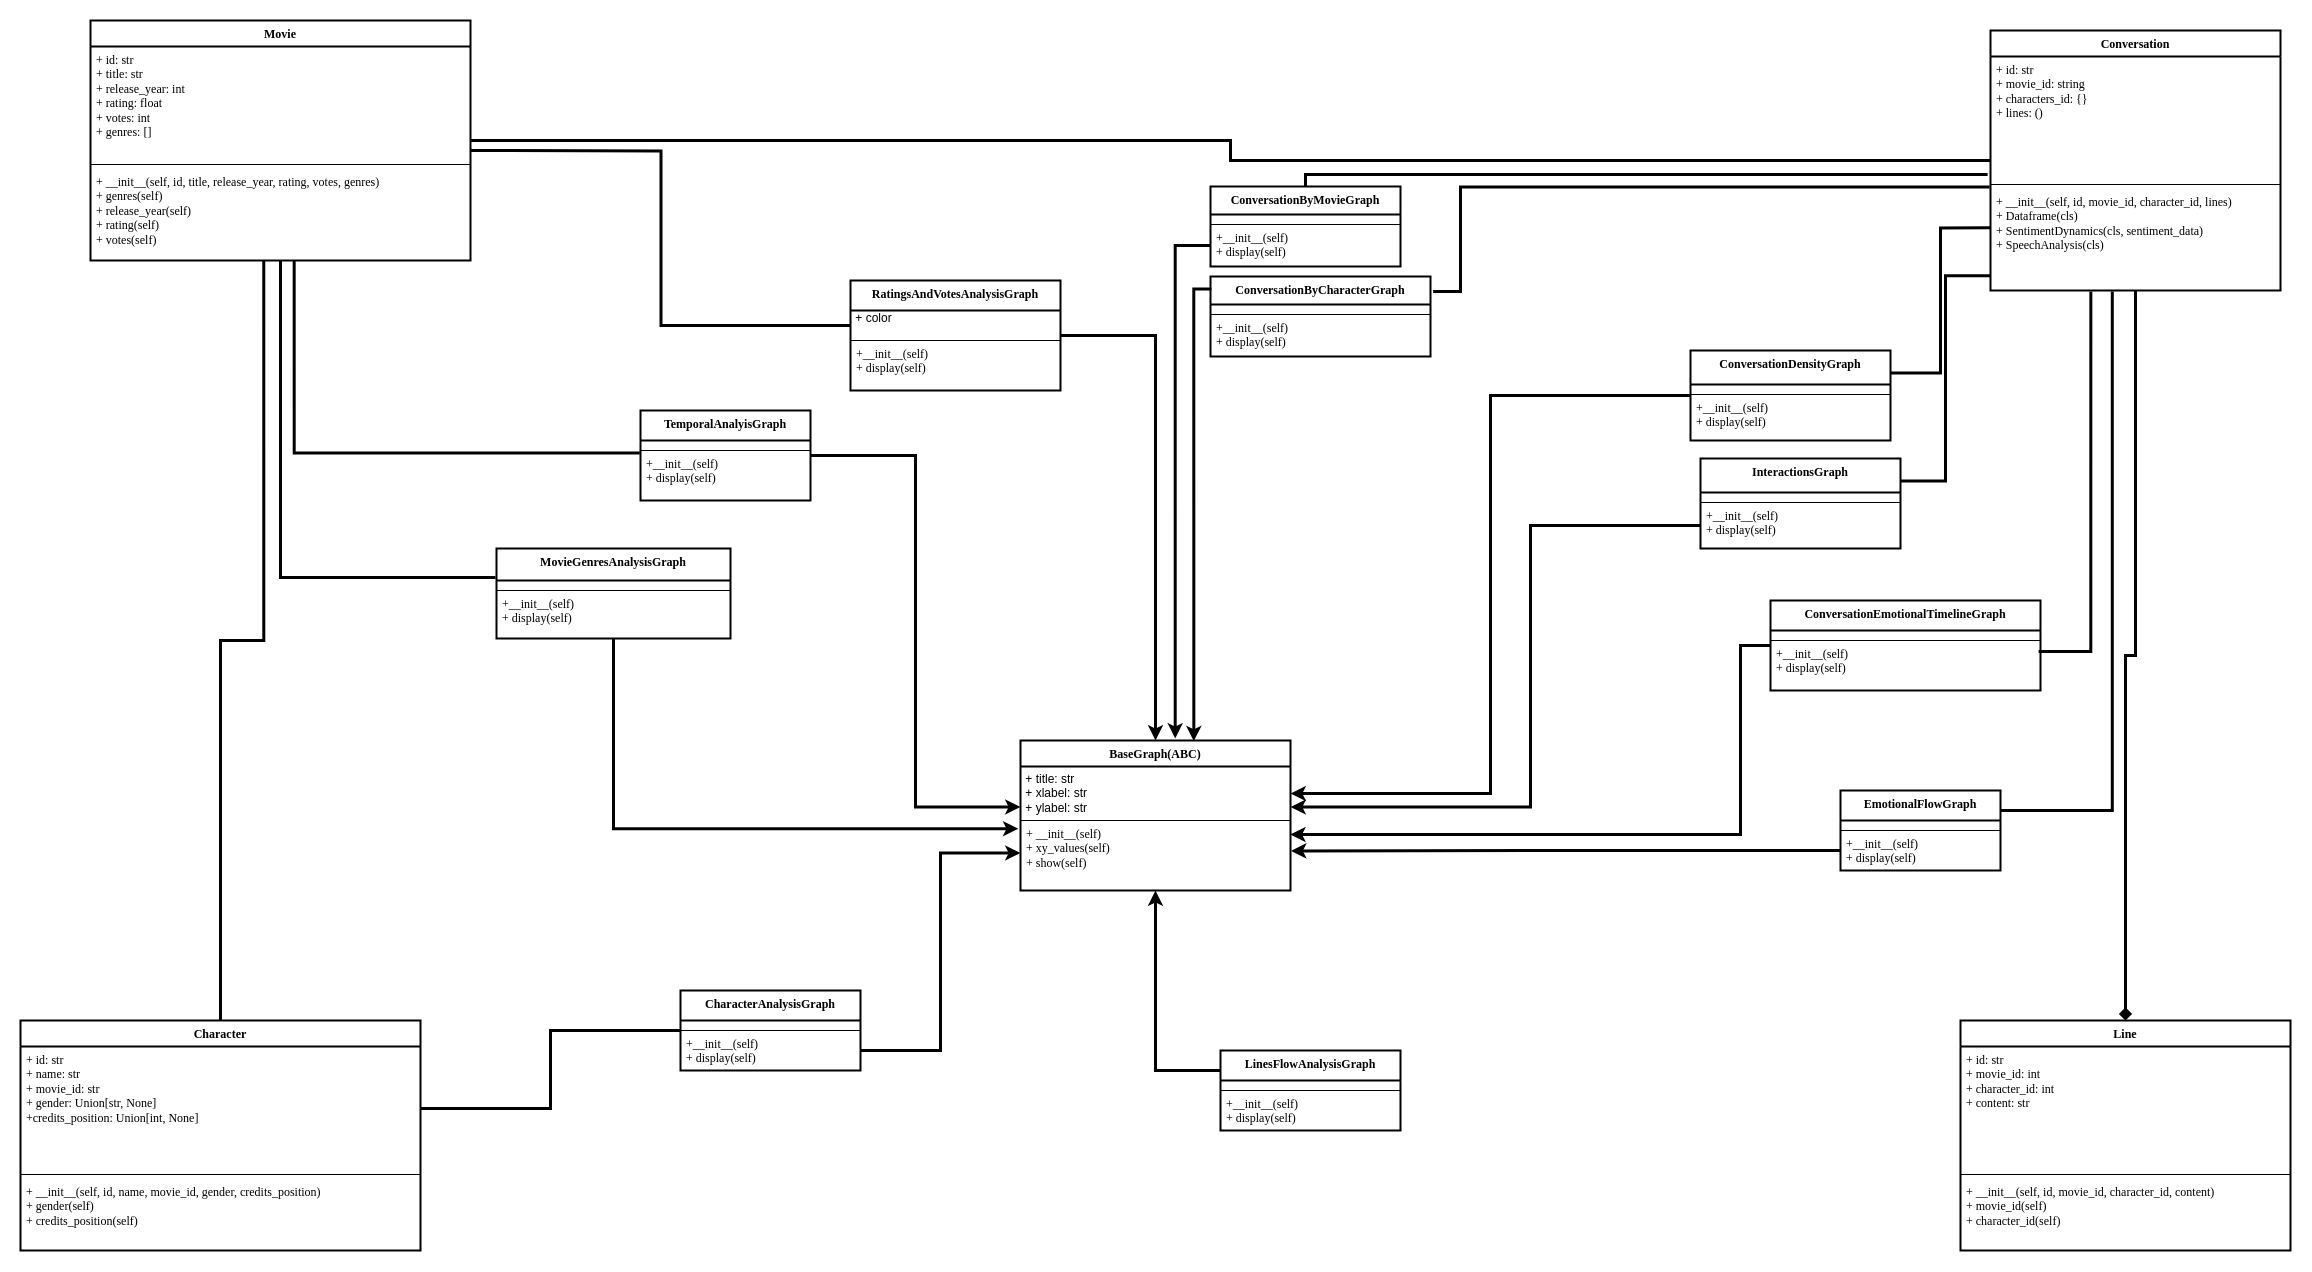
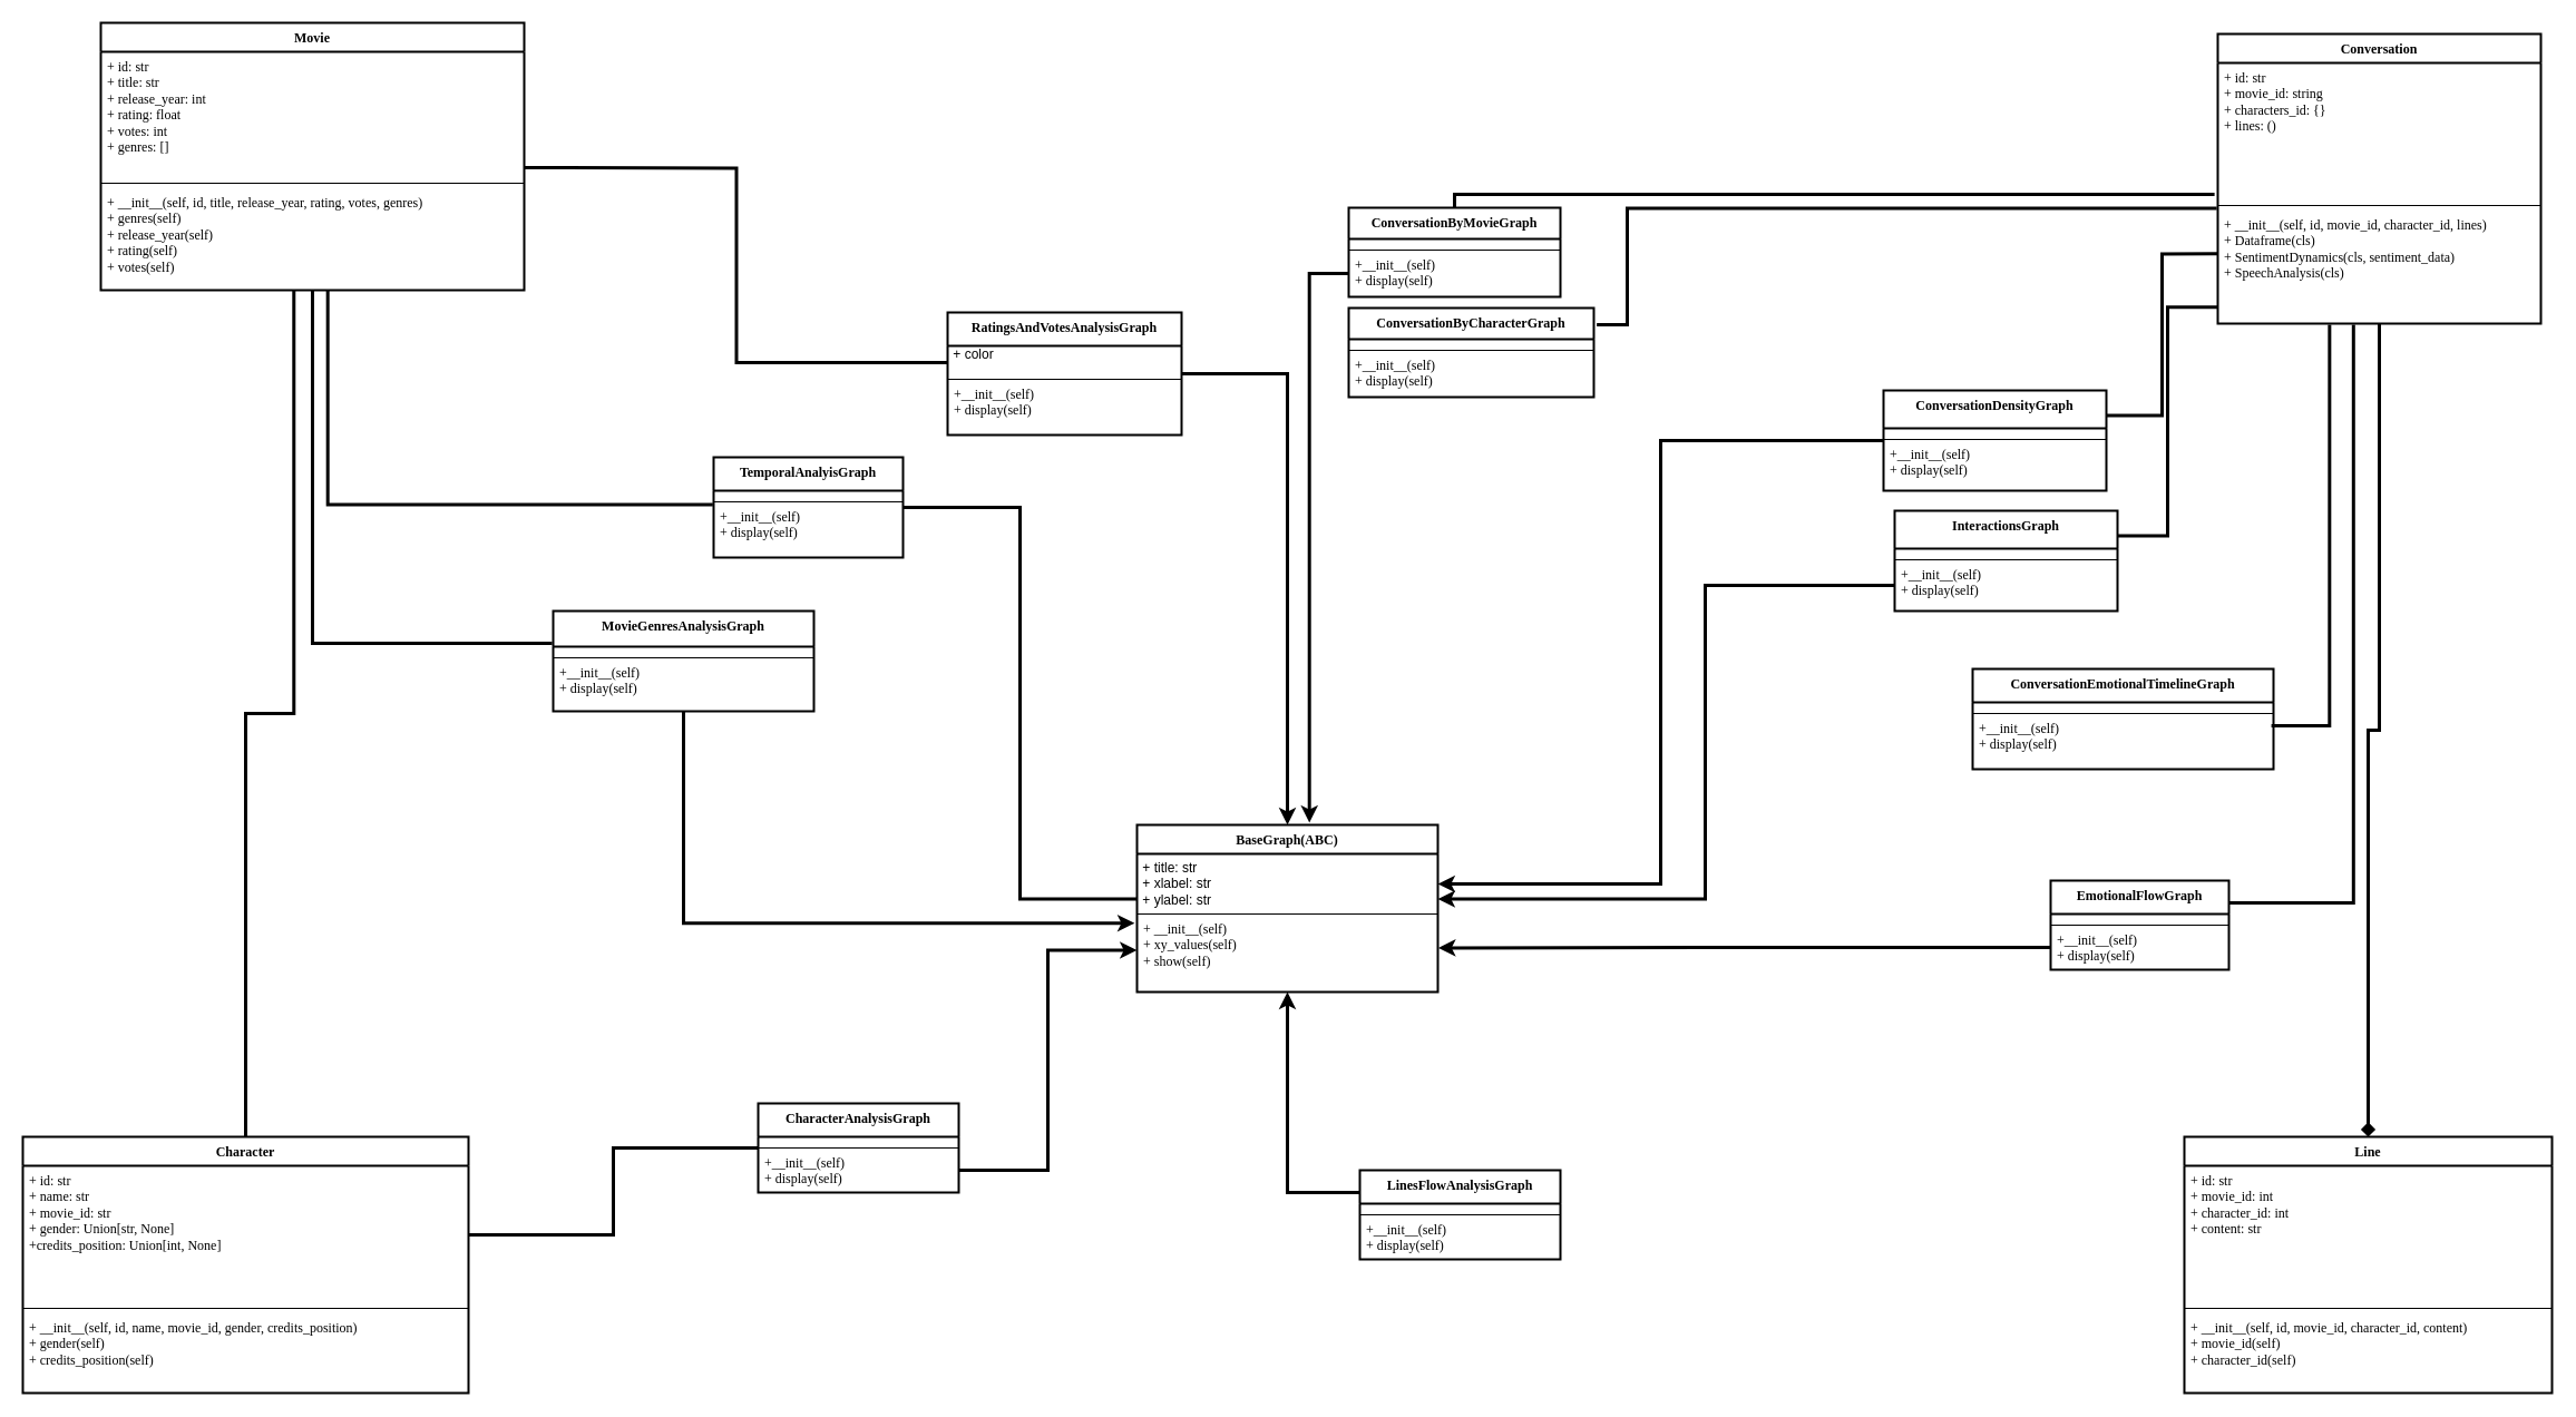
- <mxCell id="2" style="edgeStyle=orthogonalEdgeStyle;rounded=0;orthogonalLoop=1;jettySize=auto;html=1;endArrow=none;endFill=0;fontFamily=Verdana;strokeWidth=3;" parent="1" source="3" target="8" edge="1"><mxGeometry relative="1" as="geometry" /></mxCell>
- <mxCell id="71" value="" style="endArrow=classic;html=1;rounded=0;strokeWidth=3;edgeStyle=orthogonalEdgeStyle;exitX=0.004;exitY=0.156;exitDx=0;exitDy=0;entryX=0.642;entryY=0.004;entryDx=0;entryDy=0;entryPerimeter=0;exitPerimeter=0;" edge="1" parent="1" source="68" target="21"><mxGeometry width="50" height="50" relative="1" as="geometry"><mxPoint x="1415" y="441.5" as="sourcePoint" /><mxPoint x="1170" y="818.5" as="targetPoint" /></mxGeometry></mxCell>
- <mxCell id="32" value="" style="endArrow=classic;html=1;rounded=0;strokeWidth=3;edgeStyle=orthogonalEdgeStyle;exitX=1;exitY=0.5;exitDx=0;exitDy=0;entryX=0;entryY=0.75;entryDx=0;entryDy=0;" edge="1" parent="1" source="29" target="22"><mxGeometry width="50" height="50" relative="1" as="geometry"><mxPoint x="1020" y="390" as="sourcePoint" /><mxPoint x="1700" y="420" as="targetPoint" /></mxGeometry></mxCell>
+ <mxCell id="32" value="" style="endArrow=none;html=1;rounded=0;strokeWidth=3;edgeStyle=orthogonalEdgeStyle;exitX=1;exitY=0.5;exitDx=0;exitDy=0;entryX=0;entryY=0.75;entryDx=0;entryDy=0;" edge="1" parent="1" source="29" target="22"><mxGeometry width="50" height="50" relative="1" as="geometry"><mxPoint x="1020" y="390" as="sourcePoint" /><mxPoint x="1700" y="420" as="targetPoint" /></mxGeometry></mxCell>
- <mxCell id="66" value="" style="endArrow=classic;html=1;rounded=0;strokeWidth=3;edgeStyle=elbowEdgeStyle;entryX=0.999;entryY=0.2;entryDx=0;entryDy=0;entryPerimeter=0;" edge="1" parent="1" source="50" target="23"><mxGeometry width="50" height="50" relative="1" as="geometry"><mxPoint x="1770" y="500" as="sourcePoint" /><mxPoint x="1300" y="830" as="targetPoint" /><Array as="points"><mxPoint x="1740" y="757" /></Array></mxGeometry></mxCell>
